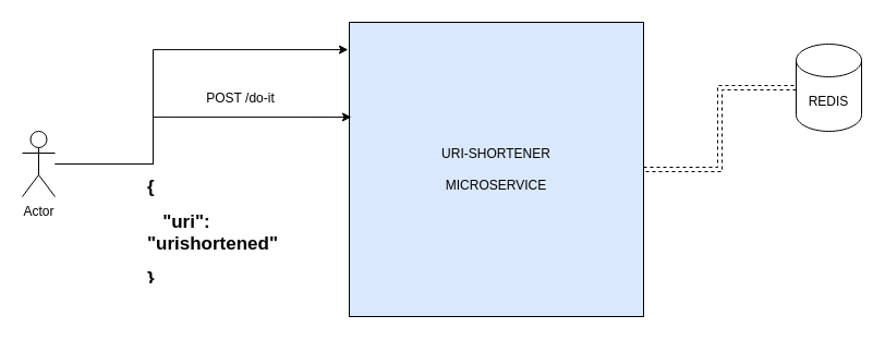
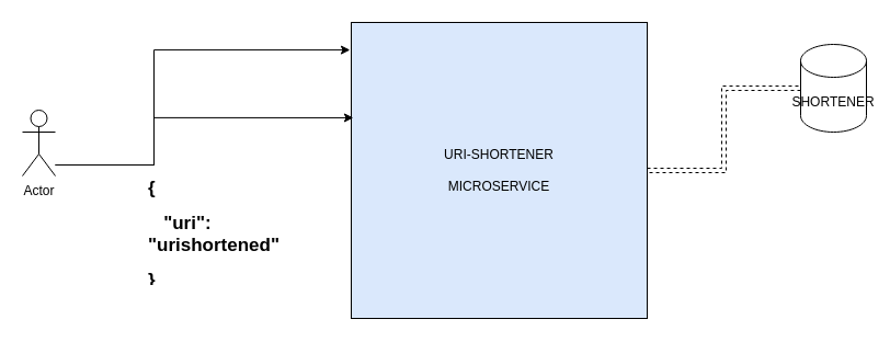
- <mxCell id="7" value="POST /do-it" style="text;html=1;align=center;verticalAlign=middle;resizable=0;points=[];autosize=1;strokeColor=none;" parent="1" vertex="1"><mxGeometry x="180" y="80" width="80" height="20" as="geometry" /></mxCell>
- <mxCell id="9" value="REDIS" style="shape=cylinder3;whiteSpace=wrap;html=1;boundedLbl=1;backgroundOutline=1;size=15;" parent="1" vertex="1"><mxGeometry x="730" y="40" width="60" height="80" as="geometry" /></mxCell>
+ <mxCell id="9" value="SHORTENER" style="shape=cylinder3;whiteSpace=wrap;html=1;boundedLbl=1;backgroundOutline=1;size=15;" parent="1" vertex="1"><mxGeometry x="730" y="40" width="60" height="80" as="geometry" /></mxCell>
- <mxCell id="6" value="Actor" style="shape=umlActor;verticalLabelPosition=bottom;verticalAlign=top;html=1;outlineConnect=0;" parent="1" vertex="1"><mxGeometry x="20" y="120" width="30" height="60" as="geometry" /></mxCell>
+ <mxCell id="6" value="Actor" style="shape=umlActor;verticalLabelPosition=bottom;verticalAlign=top;html=1;outlineConnect=0;" parent="1" vertex="1"><mxGeometry x="20" y="100" width="30" height="60" as="geometry" /></mxCell>
